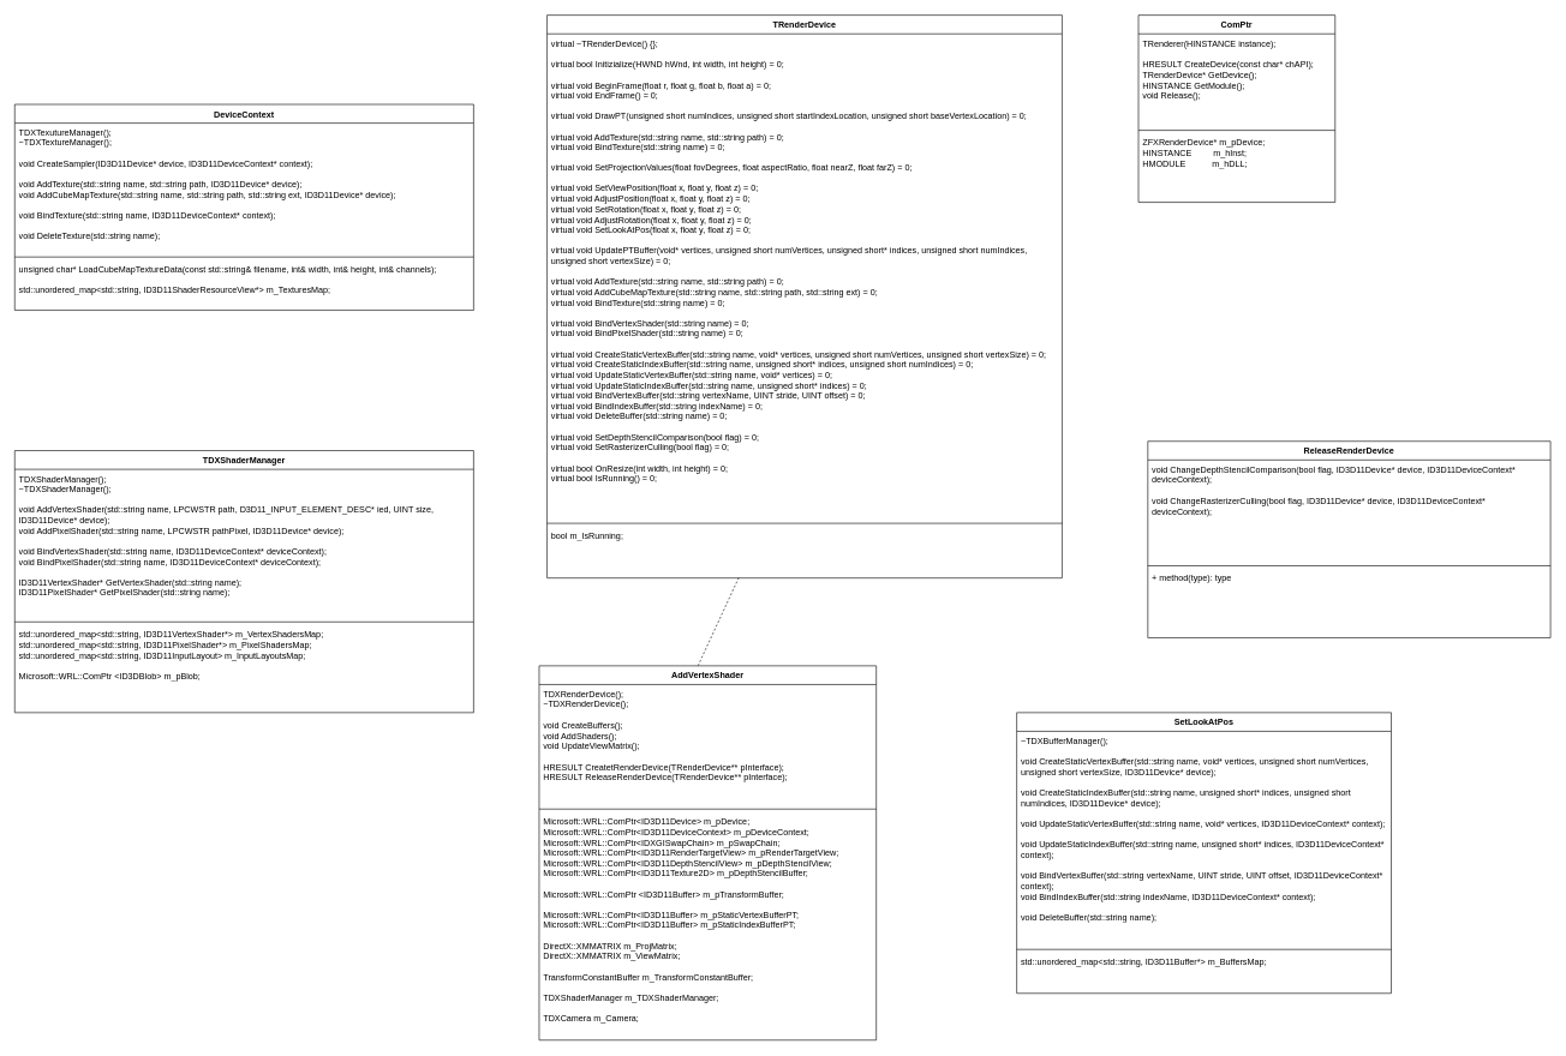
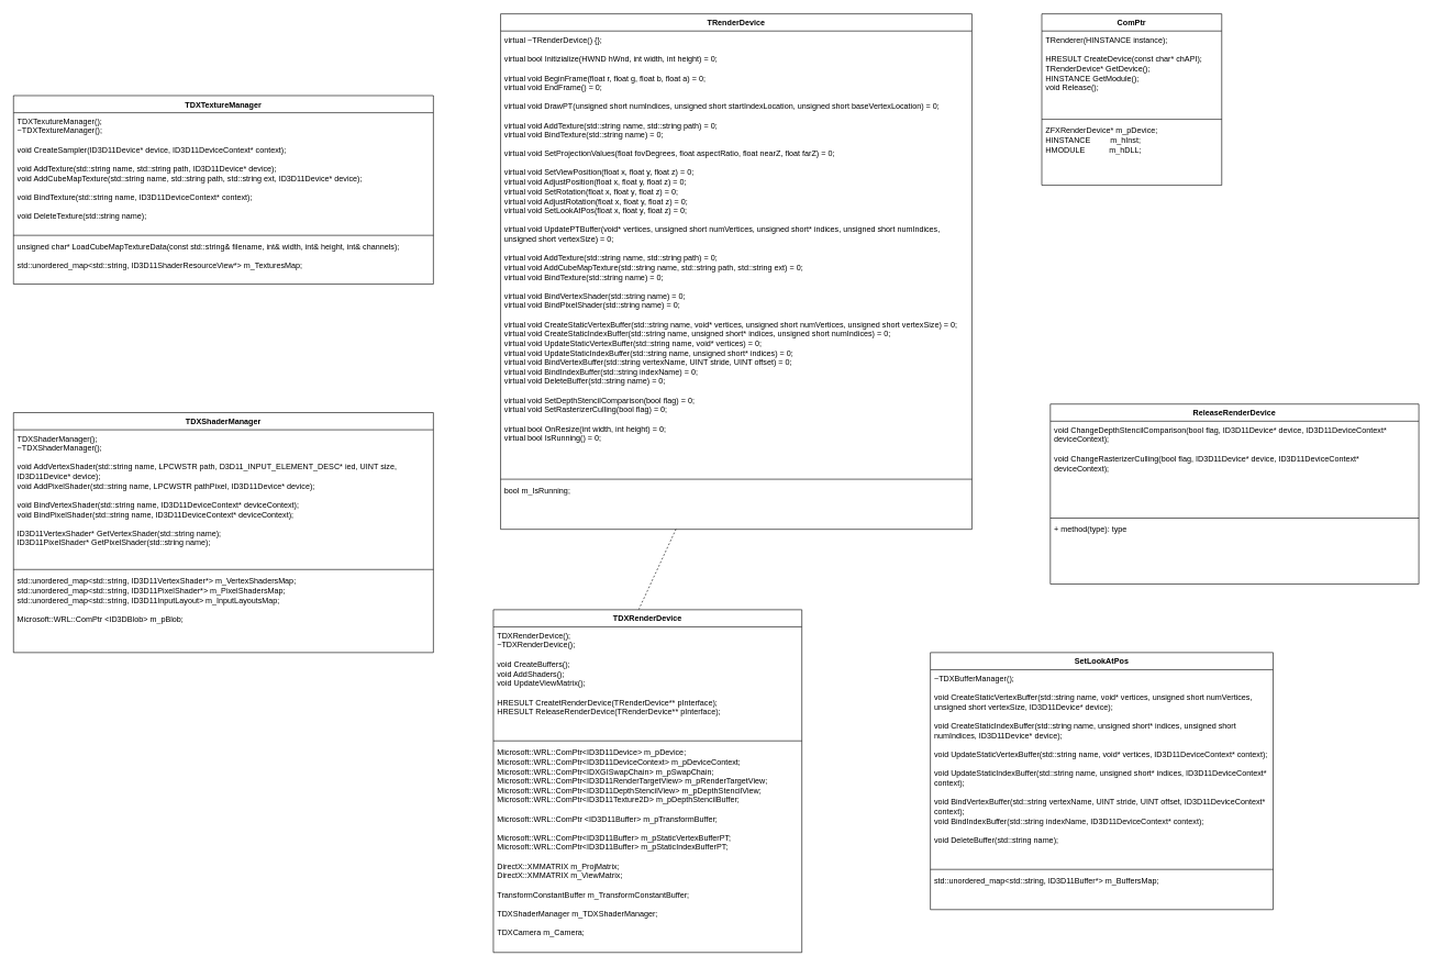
- <mxCell id="19" value="&lt;div&gt;DeviceContext&lt;/div&gt;" style="swimlane;fontStyle=1;align=center;verticalAlign=top;childLayout=stackLayout;horizontal=1;startSize=26;horizontalStack=0;resizeParent=1;resizeParentMax=0;resizeLast=0;collapsible=1;marginBottom=0;whiteSpace=wrap;html=1;" parent="1" vertex="1"><mxGeometry x="20" y="144" width="637" height="286" as="geometry" /></mxCell>
+ <mxCell id="19" value="&lt;div&gt;TDXTextureManager&lt;/div&gt;" style="swimlane;fontStyle=1;align=center;verticalAlign=top;childLayout=stackLayout;horizontal=1;startSize=26;horizontalStack=0;resizeParent=1;resizeParentMax=0;resizeLast=0;collapsible=1;marginBottom=0;whiteSpace=wrap;html=1;" parent="1" vertex="1"><mxGeometry x="20" y="144" width="637" height="286" as="geometry" /></mxCell>
- <mxCell id="7" value="AddVertexShader" style="swimlane;fontStyle=1;align=center;verticalAlign=top;childLayout=stackLayout;horizontal=1;startSize=26;horizontalStack=0;resizeParent=1;resizeParentMax=0;resizeLast=0;collapsible=1;marginBottom=0;whiteSpace=wrap;html=1;" parent="1" vertex="1"><mxGeometry x="748" y="924" width="468" height="520" as="geometry" /></mxCell>
+ <mxCell id="7" value="TDXRenderDevice" style="swimlane;fontStyle=1;align=center;verticalAlign=top;childLayout=stackLayout;horizontal=1;startSize=26;horizontalStack=0;resizeParent=1;resizeParentMax=0;resizeLast=0;collapsible=1;marginBottom=0;whiteSpace=wrap;html=1;" parent="1" vertex="1"><mxGeometry x="748" y="924" width="468" height="520" as="geometry" /></mxCell>
